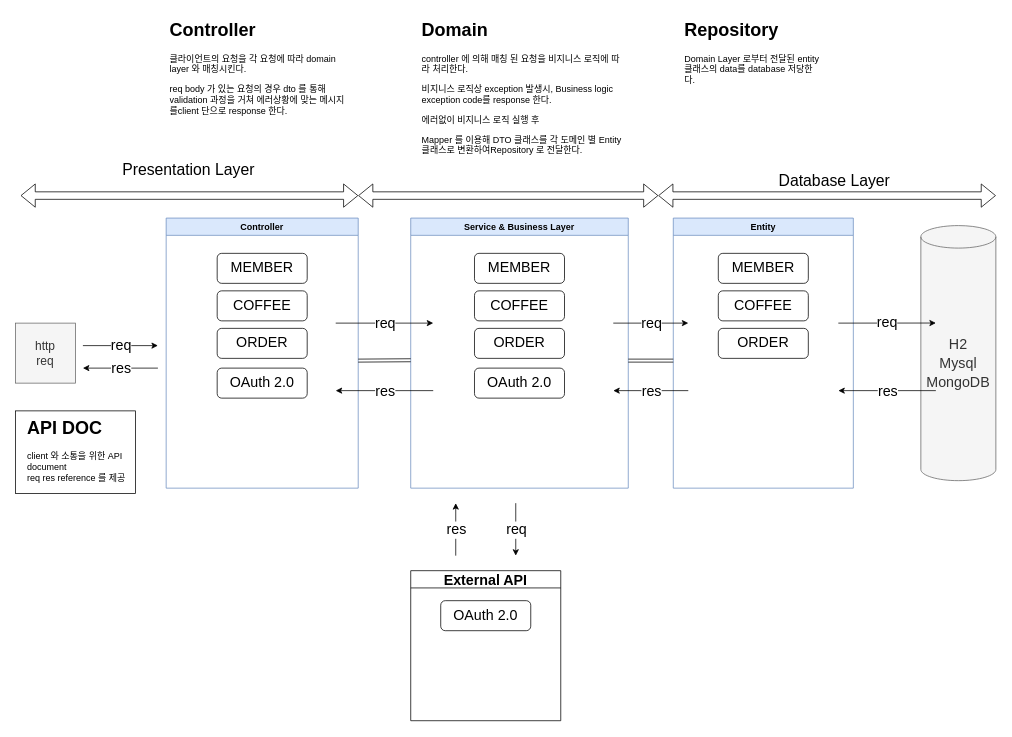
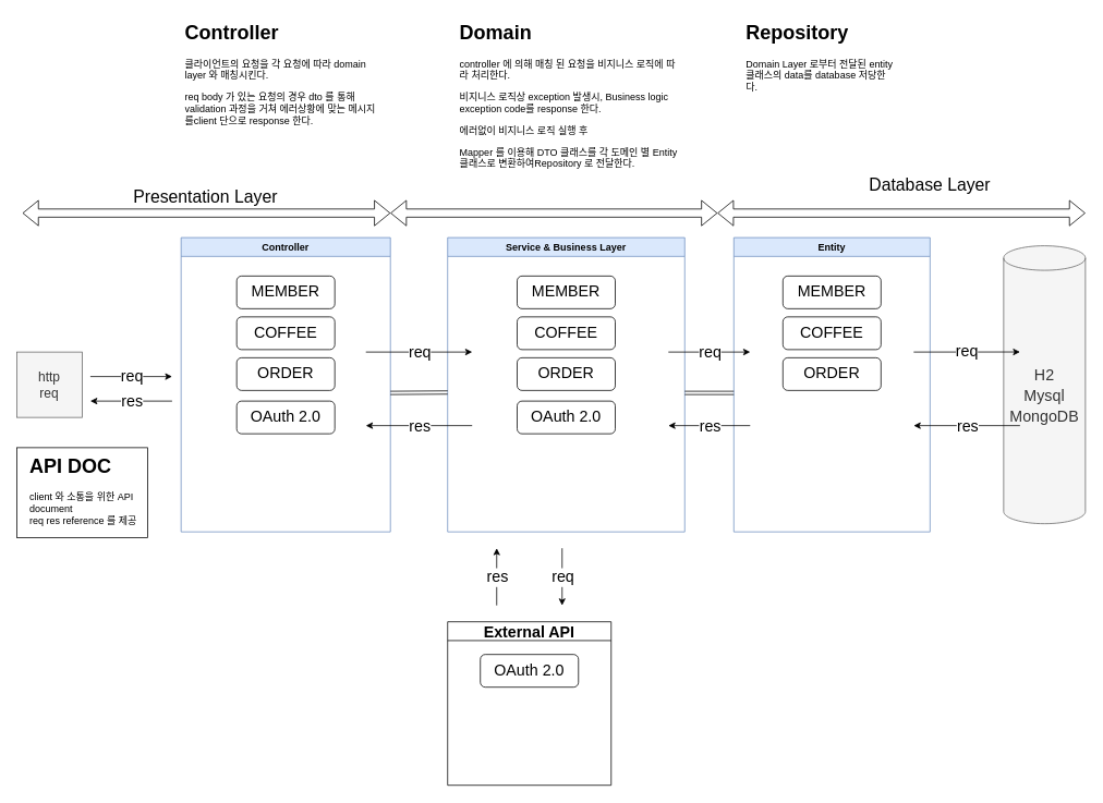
- <mxCell id="20" value="&lt;font style=&quot;font-size: 21px;&quot;&gt;Presentation Layer&lt;/font&gt;" style="text;html=1;strokeColor=none;fillColor=none;align=center;verticalAlign=middle;whiteSpace=wrap;rounded=0;fontSize=16;strokeWidth=1;" parent="1" vertex="1"><mxGeometry x="161" y="210" width="180" height="30" as="geometry" /></mxCell>
+ <mxCell id="20" value="&lt;font style=&quot;font-size: 21px;&quot;&gt;Presentation Layer&lt;/font&gt;" style="text;html=1;strokeColor=none;fillColor=none;align=center;verticalAlign=middle;whiteSpace=wrap;rounded=0;fontSize=16;strokeWidth=1;" parent="1" vertex="1"><mxGeometry x="161" y="225" width="180" height="30" as="geometry" /></mxCell>
- <mxCell id="24" value="&lt;font style=&quot;font-size: 21px;&quot;&gt;Database Layer&lt;/font&gt;" style="text;html=1;strokeColor=none;fillColor=none;align=center;verticalAlign=middle;whiteSpace=wrap;rounded=0;fontSize=16;strokeWidth=1;" parent="1" vertex="1"><mxGeometry x="1022" y="225" width="180" height="30" as="geometry" /></mxCell>
+ <mxCell id="24" value="&lt;font style=&quot;font-size: 21px;&quot;&gt;Database Layer&lt;/font&gt;" style="text;html=1;strokeColor=none;fillColor=none;align=center;verticalAlign=middle;whiteSpace=wrap;rounded=0;fontSize=16;strokeWidth=1;" parent="1" vertex="1"><mxGeometry x="1047" y="210" width="180" height="30" as="geometry" /></mxCell>
